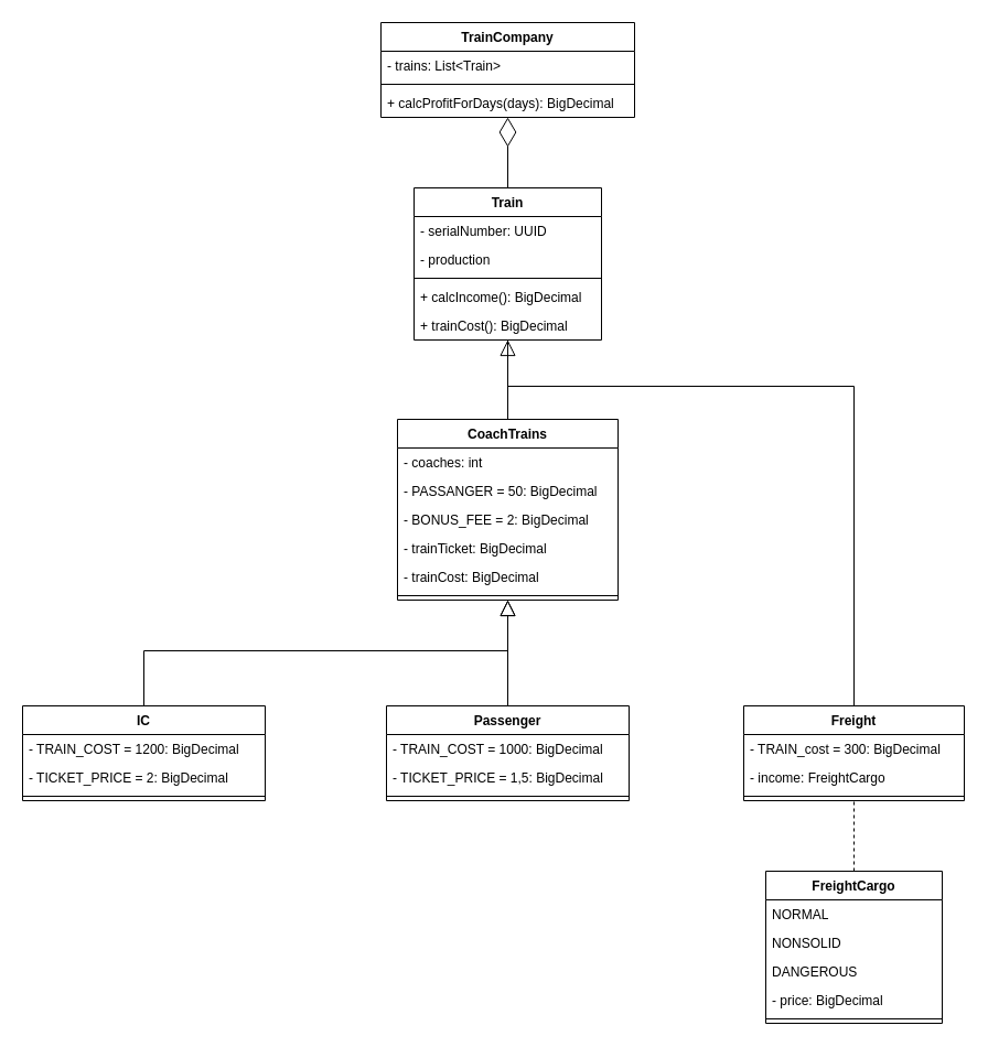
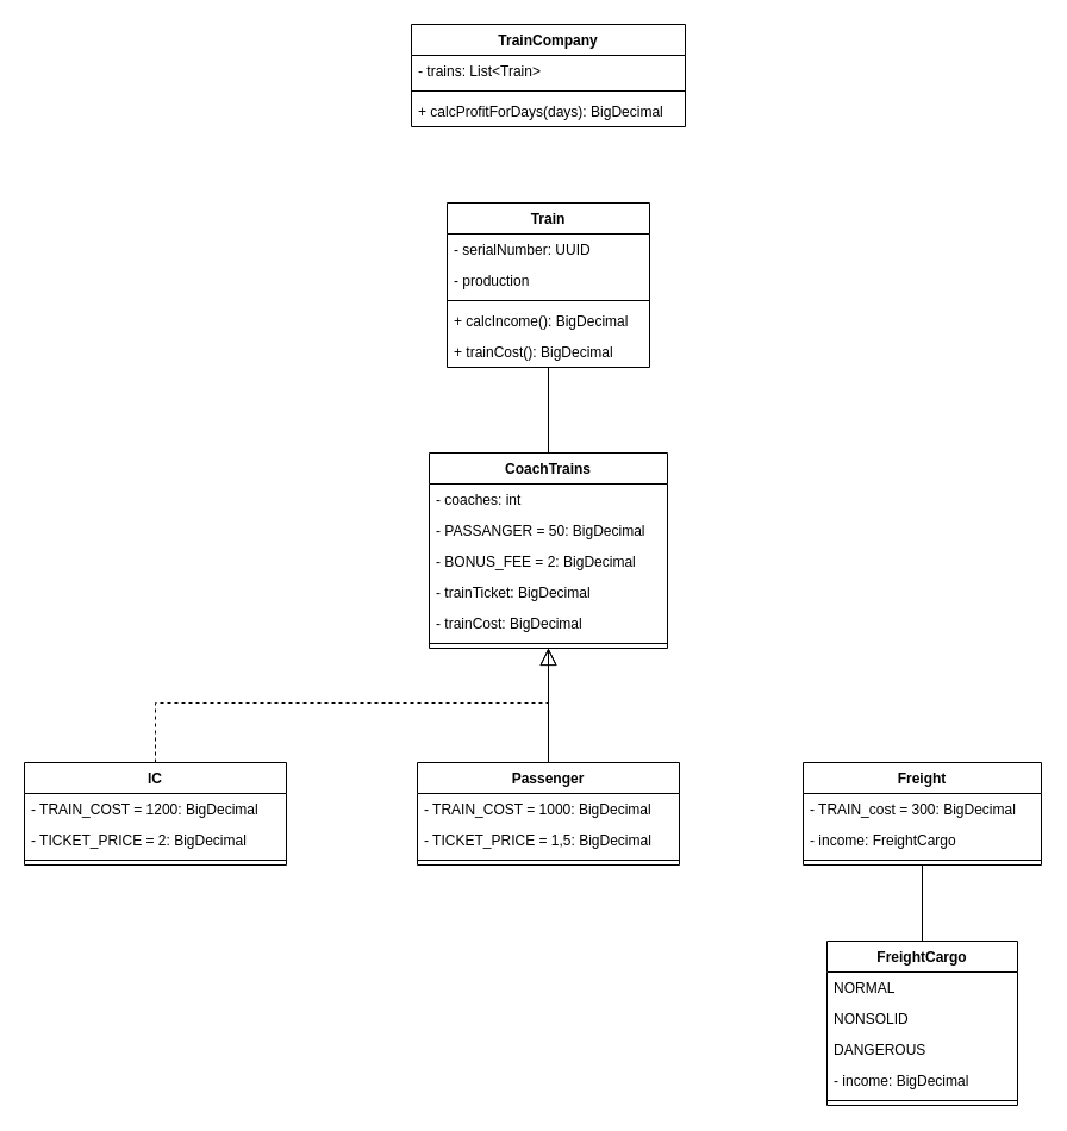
- <mxCell id="42" value="" style="endArrow=diamondThin;endFill=0;endSize=24;html=1;rounded=0;" edge="1" parent="1" source="2" target="38"><mxGeometry width="160" relative="1" as="geometry"><mxPoint x="90" y="150" as="sourcePoint" /><mxPoint x="250" y="150" as="targetPoint" /></mxGeometry></mxCell>
- <mxCell id="26" style="edgeStyle=orthogonalEdgeStyle;rounded=0;orthogonalLoop=1;jettySize=auto;html=1;endArrow=block;endFill=0;endSize=12;" edge="1" parent="1" source="27" target="2"><mxGeometry relative="1" as="geometry"><Array as="points"><mxPoint x="774" y="350" /><mxPoint y="350" x="460" /></Array></mxGeometry></mxCell>
- <mxCell id="16" style="edgeStyle=orthogonalEdgeStyle;rounded=0;orthogonalLoop=1;jettySize=auto;html=1;endArrow=block;endFill=0;endSize=12;" edge="1" parent="1" source="17" target="9"><mxGeometry relative="1" as="geometry"><Array as="points"><mxPoint x="130" y="590" /><mxPoint y="590" x="460" /></Array></mxGeometry></mxCell>
+ <mxCell id="16" style="edgeStyle=orthogonalEdgeStyle;rounded=0;orthogonalLoop=1;jettySize=auto;html=1;endArrow=block;endFill=0;endSize=12;dashed=1;" edge="1" parent="1" source="17" target="9"><mxGeometry relative="1" as="geometry"><Array as="points"><mxPoint x="130" y="590" /><mxPoint y="590" x="460" /></Array></mxGeometry></mxCell>
- <mxCell id="21" style="edgeStyle=orthogonalEdgeStyle;rounded=0;orthogonalLoop=1;jettySize=auto;html=1;endArrow=block;endFill=0;endSize=12;" edge="1" parent="1" source="22" target="9"><mxGeometry relative="1" as="geometry" /></mxCell>
+ <mxCell id="21" style="edgeStyle=orthogonalEdgeStyle;rounded=0;orthogonalLoop=1;jettySize=auto;html=1;endArrow=open;endFill=0;endSize=12;" edge="1" parent="1" source="22" target="9"><mxGeometry relative="1" as="geometry" /></mxCell>
- <mxCell id="31" style="edgeStyle=orthogonalEdgeStyle;rounded=0;orthogonalLoop=1;jettySize=auto;html=1;endArrow=none;endFill=0;dashed=1;" edge="1" parent="1" source="32" target="27"><mxGeometry relative="1" as="geometry" /></mxCell>
+ <mxCell id="31" style="edgeStyle=orthogonalEdgeStyle;rounded=0;orthogonalLoop=1;jettySize=auto;html=1;endArrow=none;endFill=0;" edge="1" parent="1" source="32" target="27"><mxGeometry relative="1" as="geometry" /></mxCell>
- <mxCell id="36" value="- price: BigDecimal" style="text;strokeColor=none;fillColor=none;align=left;verticalAlign=top;spacingLeft=4;spacingRight=4;overflow=hidden;rotatable=0;points=[[0,0.5],[1,0.5]];portConstraint=eastwest;" vertex="1" parent="32"><mxGeometry y="104" width="160" height="26" as="geometry" /></mxCell>
+ <mxCell id="36" value="- income: BigDecimal" style="text;strokeColor=none;fillColor=none;align=left;verticalAlign=top;spacingLeft=4;spacingRight=4;overflow=hidden;rotatable=0;points=[[0,0.5],[1,0.5]];portConstraint=eastwest;" vertex="1" parent="32"><mxGeometry y="104" width="160" height="26" as="geometry" /></mxCell>
